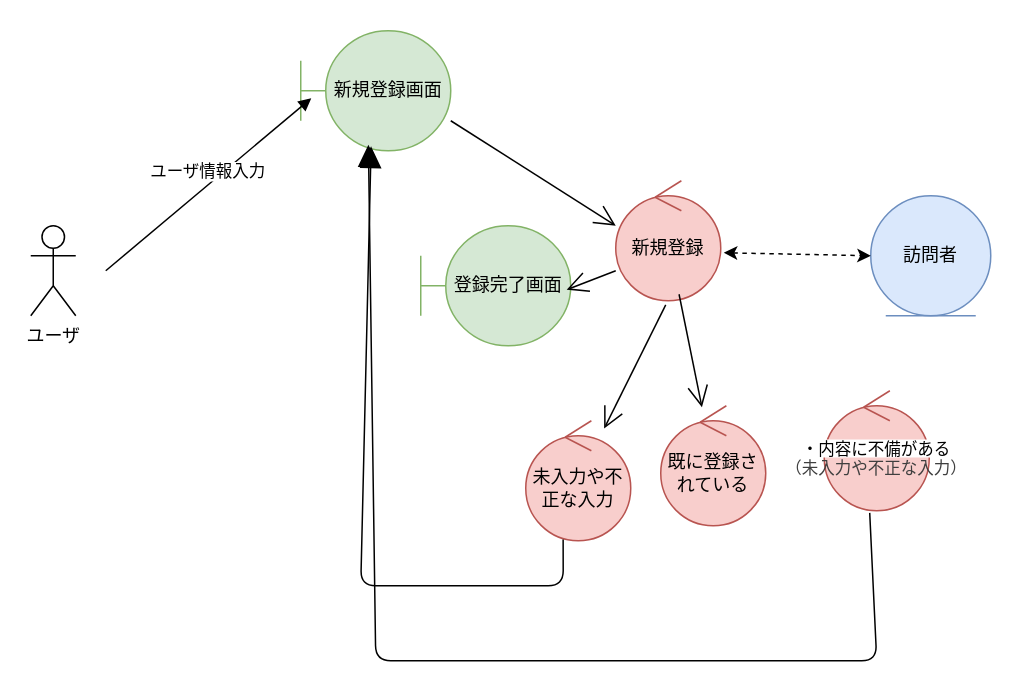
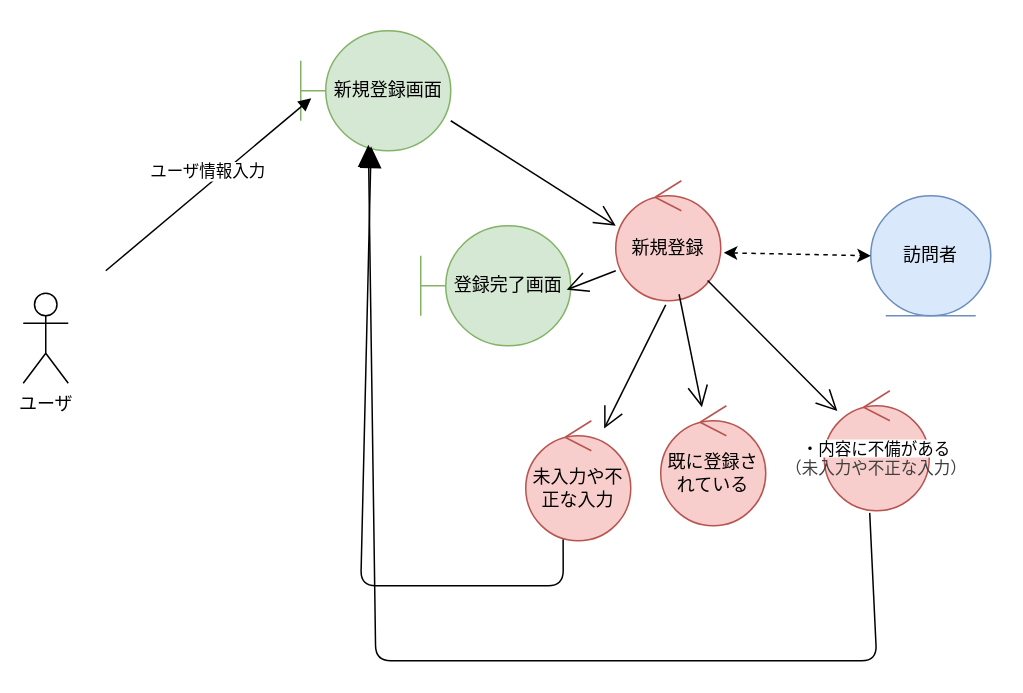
- <mxCell id="2" value="ユーザ" style="shape=umlActor;verticalLabelPosition=bottom;verticalAlign=top;html=1;outlineConnect=0;" parent="1" vertex="1"><mxGeometry x="20" y="150" width="30" height="60" as="geometry" /></mxCell>
+ <mxCell id="2" value="ユーザ" style="shape=umlActor;verticalLabelPosition=bottom;verticalAlign=top;html=1;outlineConnect=0;" parent="1" vertex="1"><mxGeometry x="15" y="195" width="30" height="60" as="geometry" /></mxCell>
+ <mxCell id="13" value="" style="endArrow=open;endFill=1;endSize=12;html=1;" edge="1" parent="1" source="5" target="11"><mxGeometry width="160" relative="1" as="geometry"><mxPoint x="500" y="360" as="sourcePoint" /><mxPoint x="610" y="430" as="targetPoint" /></mxGeometry></mxCell>
